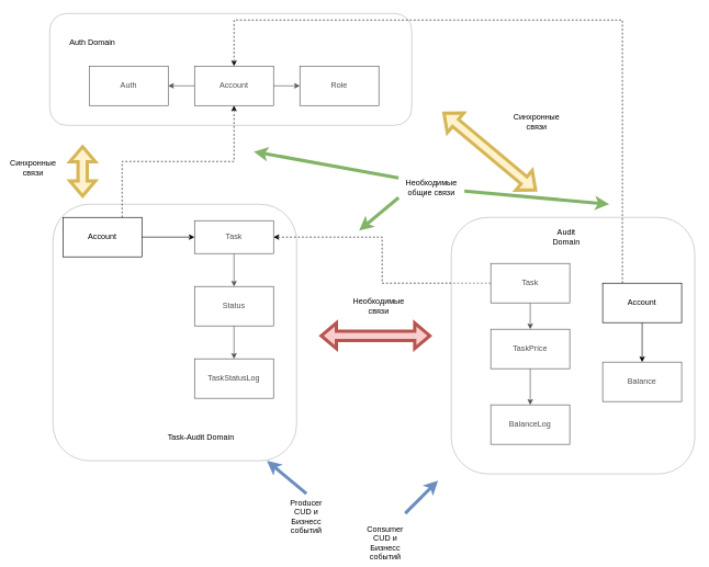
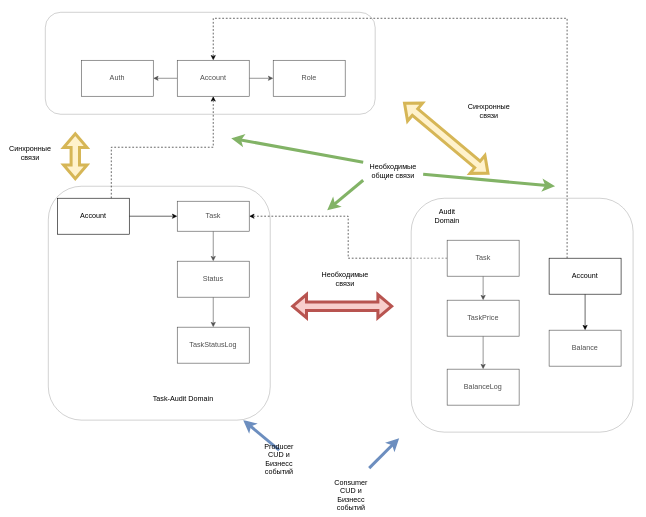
- <mxCell id="17" value="Auth Domain" style="text;html=1;strokeColor=none;fillColor=none;align=center;verticalAlign=middle;whiteSpace=wrap;rounded=0;opacity=30;" vertex="1" parent="1"><mxGeometry x="95" y="50" width="90" height="30" as="geometry" /></mxCell>
- <mxCell id="27" value="Audit Domain" style="text;html=1;strokeColor=none;fillColor=none;align=center;verticalAlign=middle;whiteSpace=wrap;rounded=0;opacity=30;" vertex="1" parent="1"><mxGeometry x="830" y="345" width="60" height="30" as="geometry" /></mxCell>
+ <mxCell id="27" value="Audit Domain" style="text;html=1;strokeColor=none;fillColor=none;align=center;verticalAlign=middle;whiteSpace=wrap;rounded=0;opacity=30;" vertex="1" parent="1"><mxGeometry x="715" y="345" width="60" height="30" as="geometry" /></mxCell>
- <mxCell id="29" value="Producer CUD и Бизнесс событий" style="text;html=1;strokeColor=none;fillColor=none;align=center;verticalAlign=middle;whiteSpace=wrap;rounded=0;opacity=30;" vertex="1" parent="1"><mxGeometry x="435" y="770" width="60" height="30" as="geometry" /></mxCell>
+ <mxCell id="29" value="Producer CUD и Бизнесс событий" style="text;html=1;strokeColor=none;fillColor=none;align=center;verticalAlign=middle;whiteSpace=wrap;rounded=0;opacity=30;" vertex="1" parent="1"><mxGeometry x="435" y="750" width="60" height="30" as="geometry" /></mxCell>
